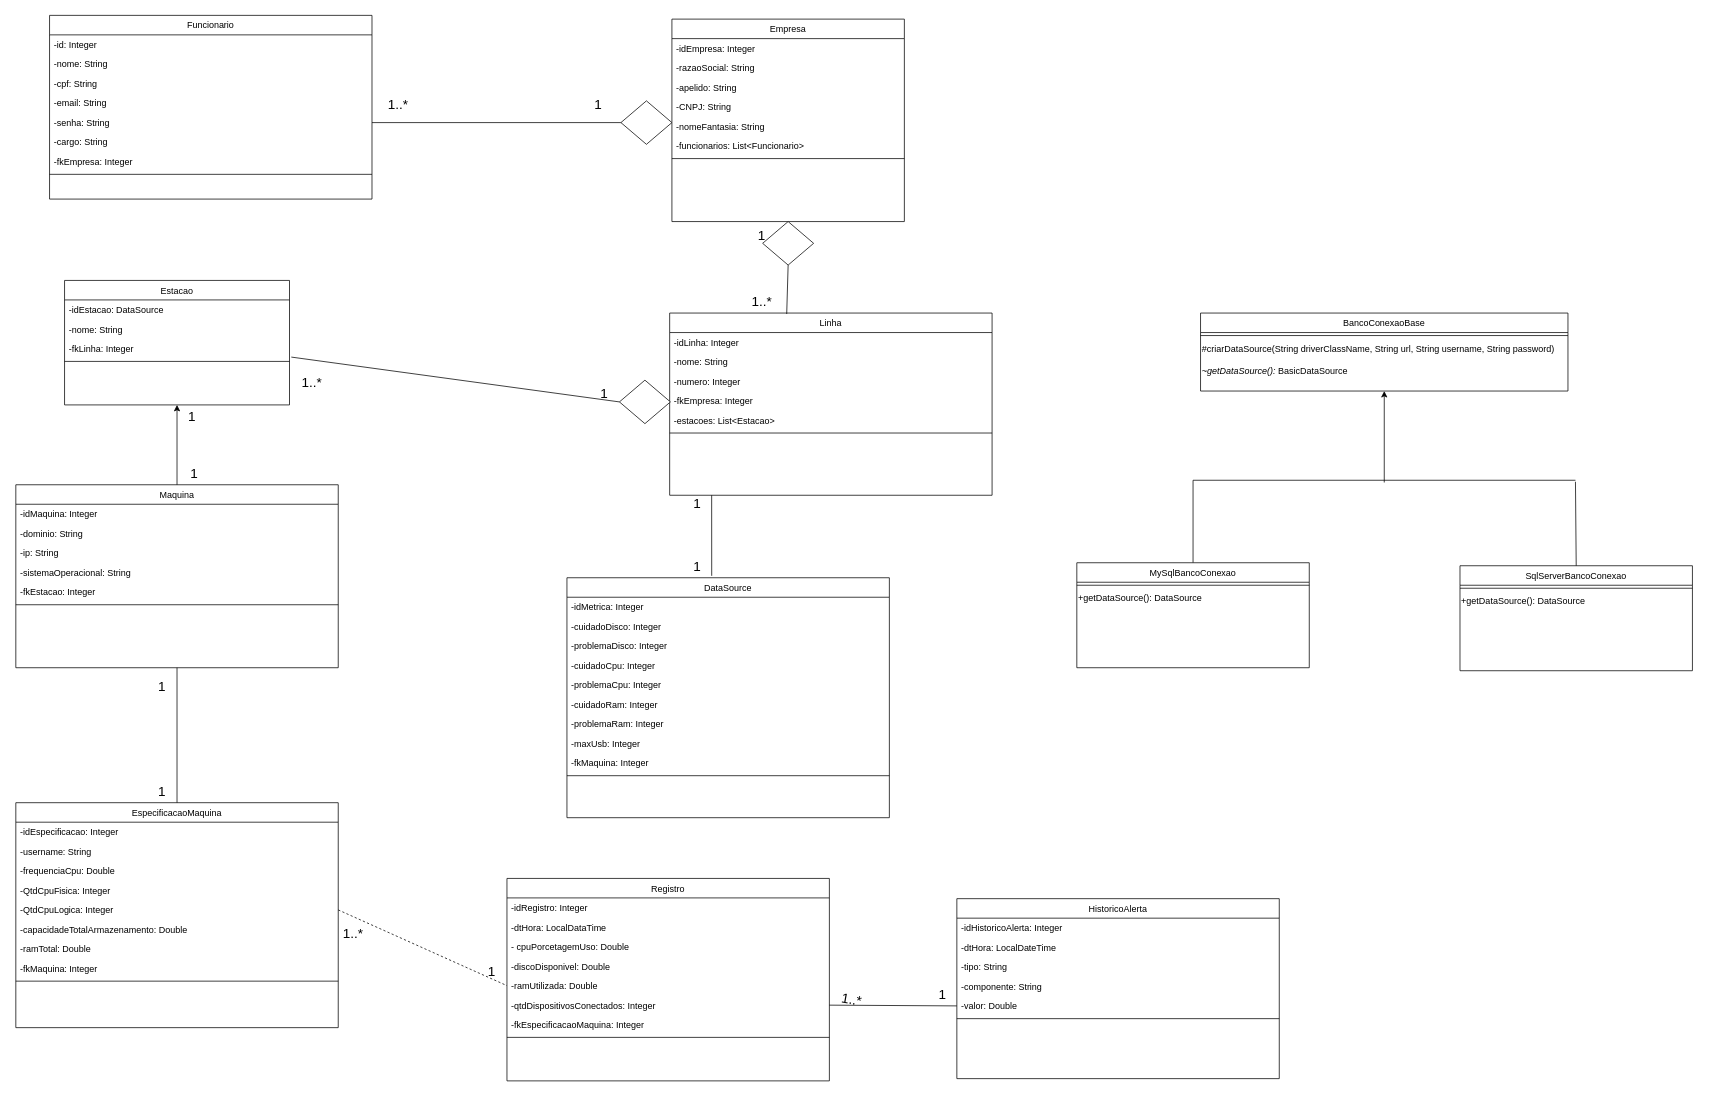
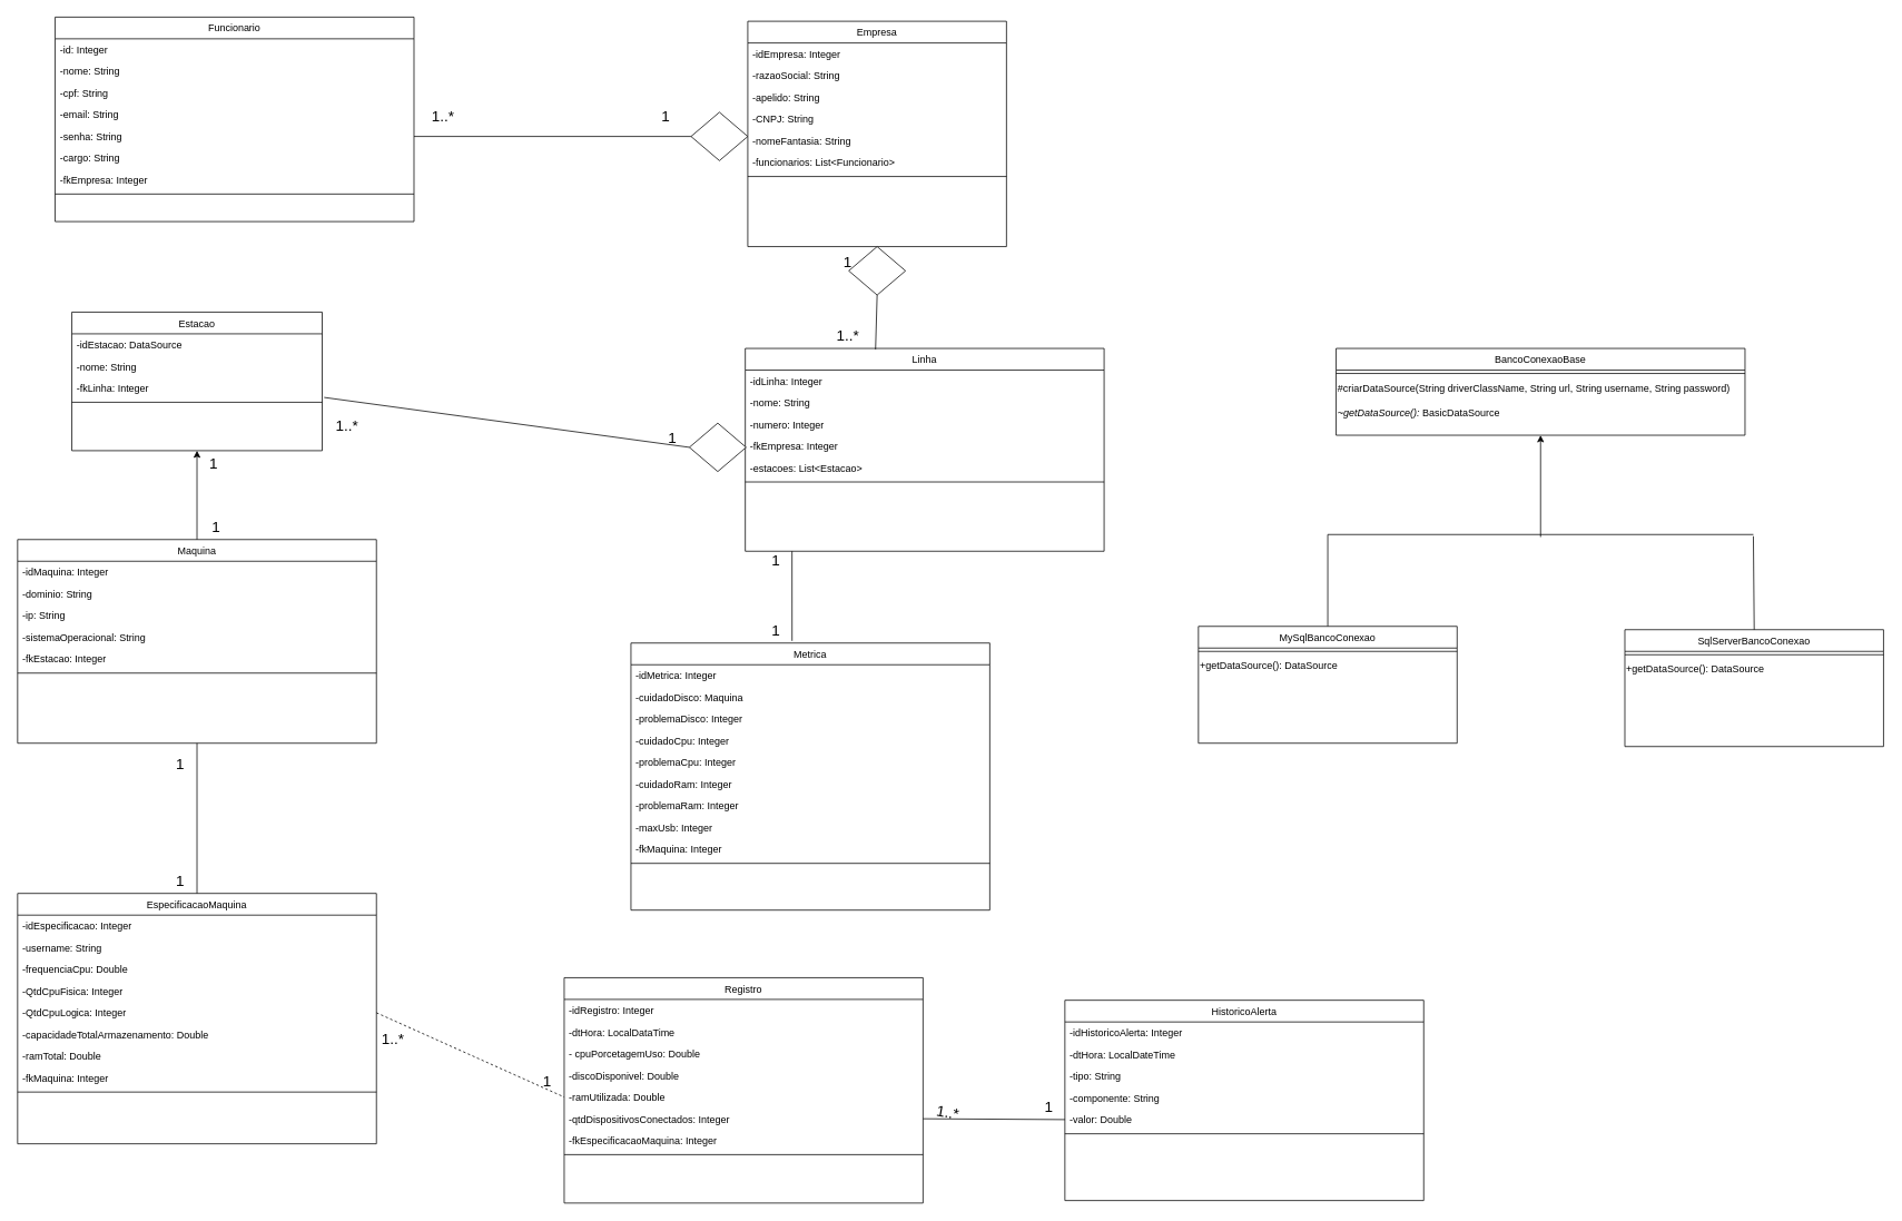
- <mxCell id="68" value="DataSource" style="swimlane;fontStyle=0;align=center;verticalAlign=top;childLayout=stackLayout;horizontal=1;startSize=26;horizontalStack=0;resizeParent=1;resizeLast=0;collapsible=1;marginBottom=0;rounded=0;shadow=0;strokeWidth=1;" parent="1" vertex="1"><mxGeometry x="755" y="770" width="430" height="320" as="geometry"><mxRectangle x="550" y="140" width="160" height="26" as="alternateBounds" /></mxGeometry></mxCell>
+ <mxCell id="68" value="Metrica" style="swimlane;fontStyle=0;align=center;verticalAlign=top;childLayout=stackLayout;horizontal=1;startSize=26;horizontalStack=0;resizeParent=1;resizeLast=0;collapsible=1;marginBottom=0;rounded=0;shadow=0;strokeWidth=1;" parent="1" vertex="1"><mxGeometry x="755" y="770" width="430" height="320" as="geometry"><mxRectangle x="550" y="140" width="160" height="26" as="alternateBounds" /></mxGeometry></mxCell>
- <mxCell id="70" value="-cuidadoDisco: Integer" style="text;align=left;verticalAlign=top;spacingLeft=4;spacingRight=4;overflow=hidden;rotatable=0;points=[[0,0.5],[1,0.5]];portConstraint=eastwest;" parent="68" vertex="1"><mxGeometry y="52" width="430" height="26" as="geometry" /></mxCell>
+ <mxCell id="70" value="-cuidadoDisco: Maquina" style="text;align=left;verticalAlign=top;spacingLeft=4;spacingRight=4;overflow=hidden;rotatable=0;points=[[0,0.5],[1,0.5]];portConstraint=eastwest;" parent="68" vertex="1"><mxGeometry y="52" width="430" height="26" as="geometry" /></mxCell>
